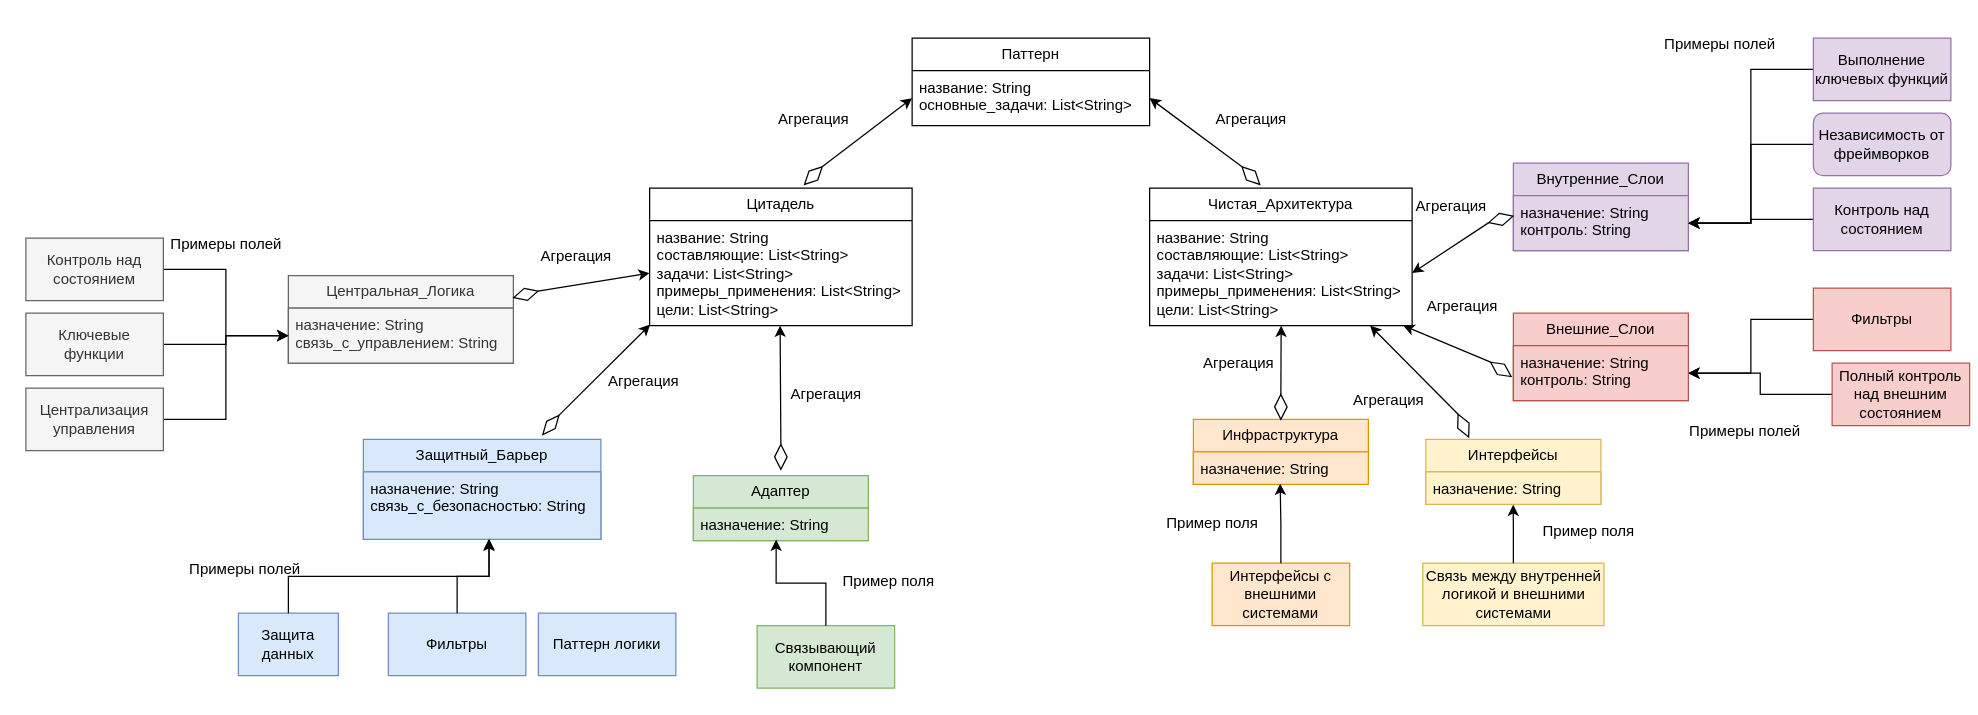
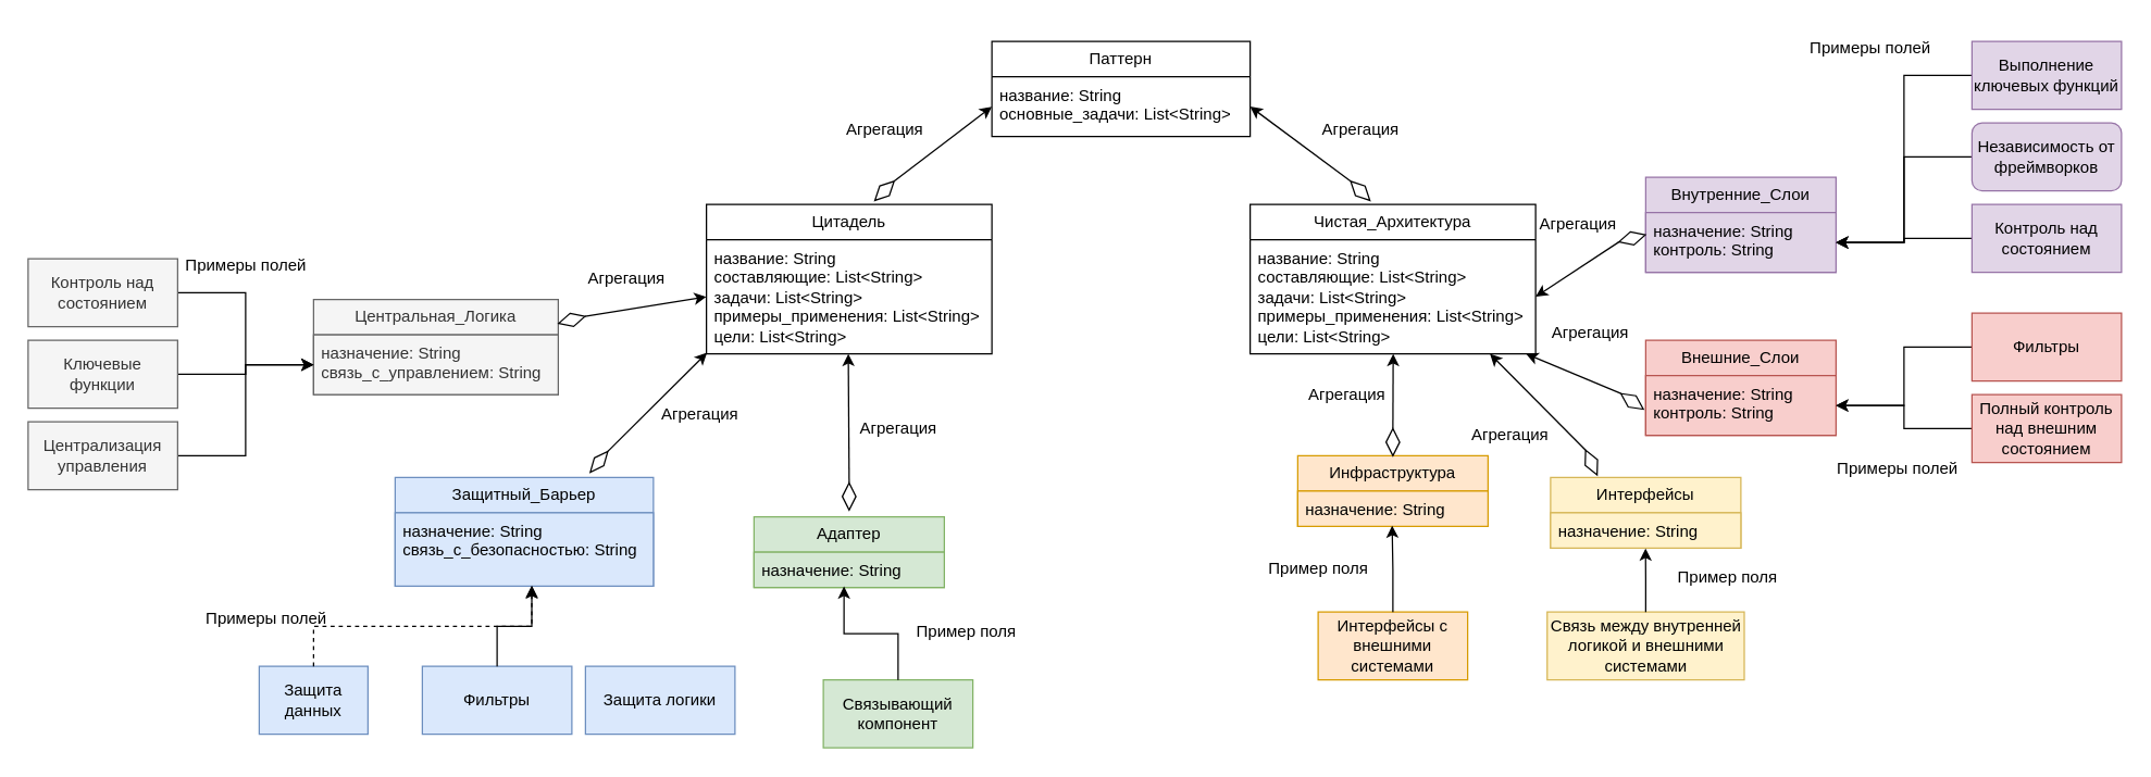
- <mxCell id="72" value="Полный контроль над внешним состоянием" style="html=1;whiteSpace=wrap;fillColor=#f8cecc;strokeColor=#b85450;" vertex="1" parent="1"><mxGeometry x="1465" y="290" width="110" height="50" as="geometry" /></mxCell>
+ <mxCell id="72" value="Полный контроль над внешним состоянием" style="html=1;whiteSpace=wrap;fillColor=#f8cecc;strokeColor=#b85450;" vertex="1" parent="1"><mxGeometry x="1450" y="290" width="110" height="50" as="geometry" /></mxCell>
- <mxCell id="58" style="edgeStyle=orthogonalEdgeStyle;rounded=0;orthogonalLoop=1;jettySize=auto;html=1;exitX=0.5;exitY=0;exitDx=0;exitDy=0;entryX=0.529;entryY=1.004;entryDx=0;entryDy=0;entryPerimeter=0;" edge="1" parent="1" source="55" target="11"><mxGeometry relative="1" as="geometry" /></mxCell>
+ <mxCell id="58" style="edgeStyle=orthogonalEdgeStyle;rounded=0;orthogonalLoop=1;jettySize=auto;html=1;exitX=0.5;exitY=0;exitDx=0;exitDy=0;entryX=0.529;entryY=1.004;entryDx=0;entryDy=0;entryPerimeter=0;dashed=1;" edge="1" parent="1" source="55" target="11"><mxGeometry relative="1" as="geometry" /></mxCell>
- <mxCell id="57" value="Паттерн логики" style="html=1;whiteSpace=wrap;fillColor=#dae8fc;strokeColor=#6c8ebf;" vertex="1" parent="1"><mxGeometry x="430" y="490" width="110" height="50" as="geometry" /></mxCell>
+ <mxCell id="57" value="Защита логики" style="html=1;whiteSpace=wrap;fillColor=#dae8fc;strokeColor=#6c8ebf;" vertex="1" parent="1"><mxGeometry x="430" y="490" width="110" height="50" as="geometry" /></mxCell>
